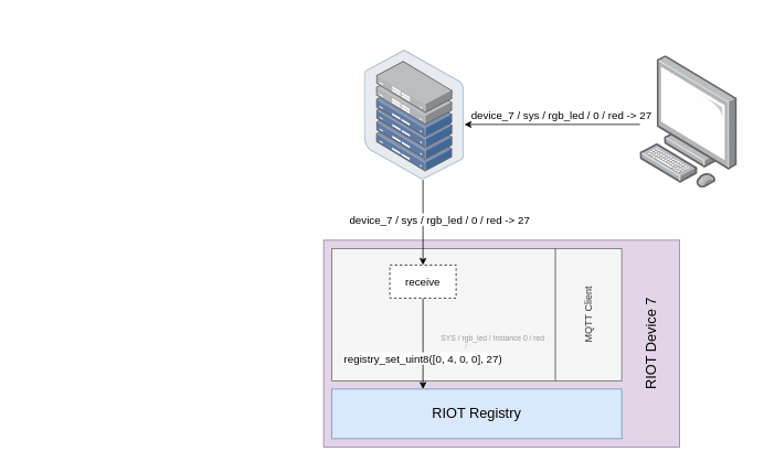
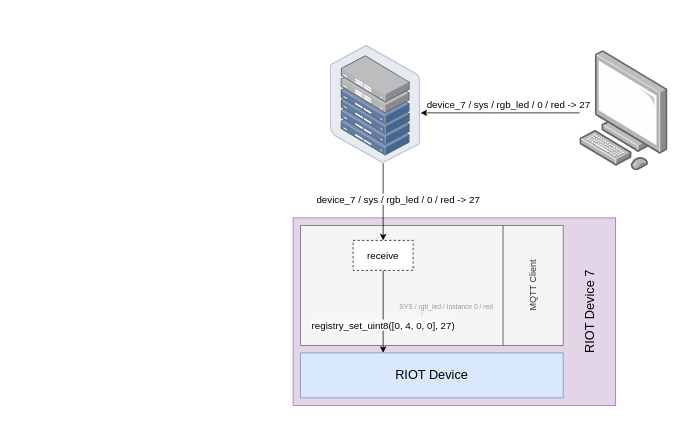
- <mxCell id="7" value="&lt;font style=&quot;font-size: 17px&quot;&gt;RIOT Registry&lt;/font&gt;" style="rounded=0;whiteSpace=wrap;html=1;fillColor=#dae8fc;strokeColor=#6c8ebf;" parent="1" vertex="1"><mxGeometry x="400" y="470" width="350" height="60" as="geometry" /></mxCell>
+ <mxCell id="7" value="&lt;font style=&quot;font-size: 17px&quot;&gt;RIOT Device&lt;/font&gt;" style="rounded=0;whiteSpace=wrap;html=1;fillColor=#dae8fc;strokeColor=#6c8ebf;" parent="1" vertex="1"><mxGeometry x="400" y="470" width="350" height="60" as="geometry" /></mxCell>
